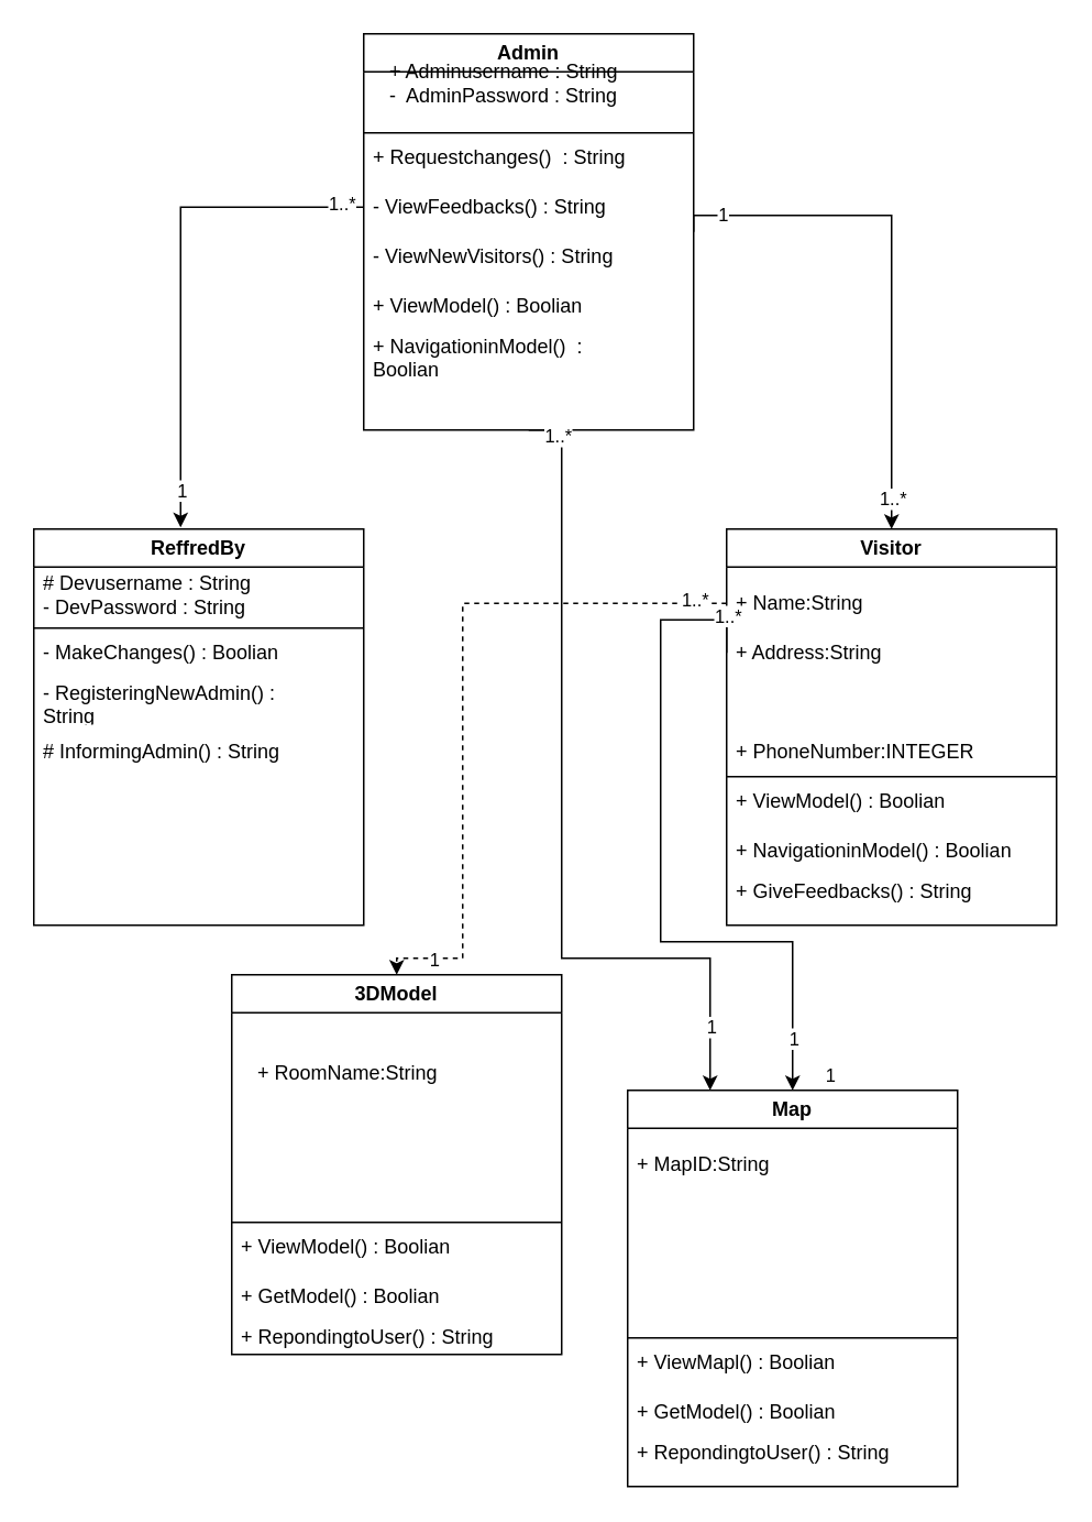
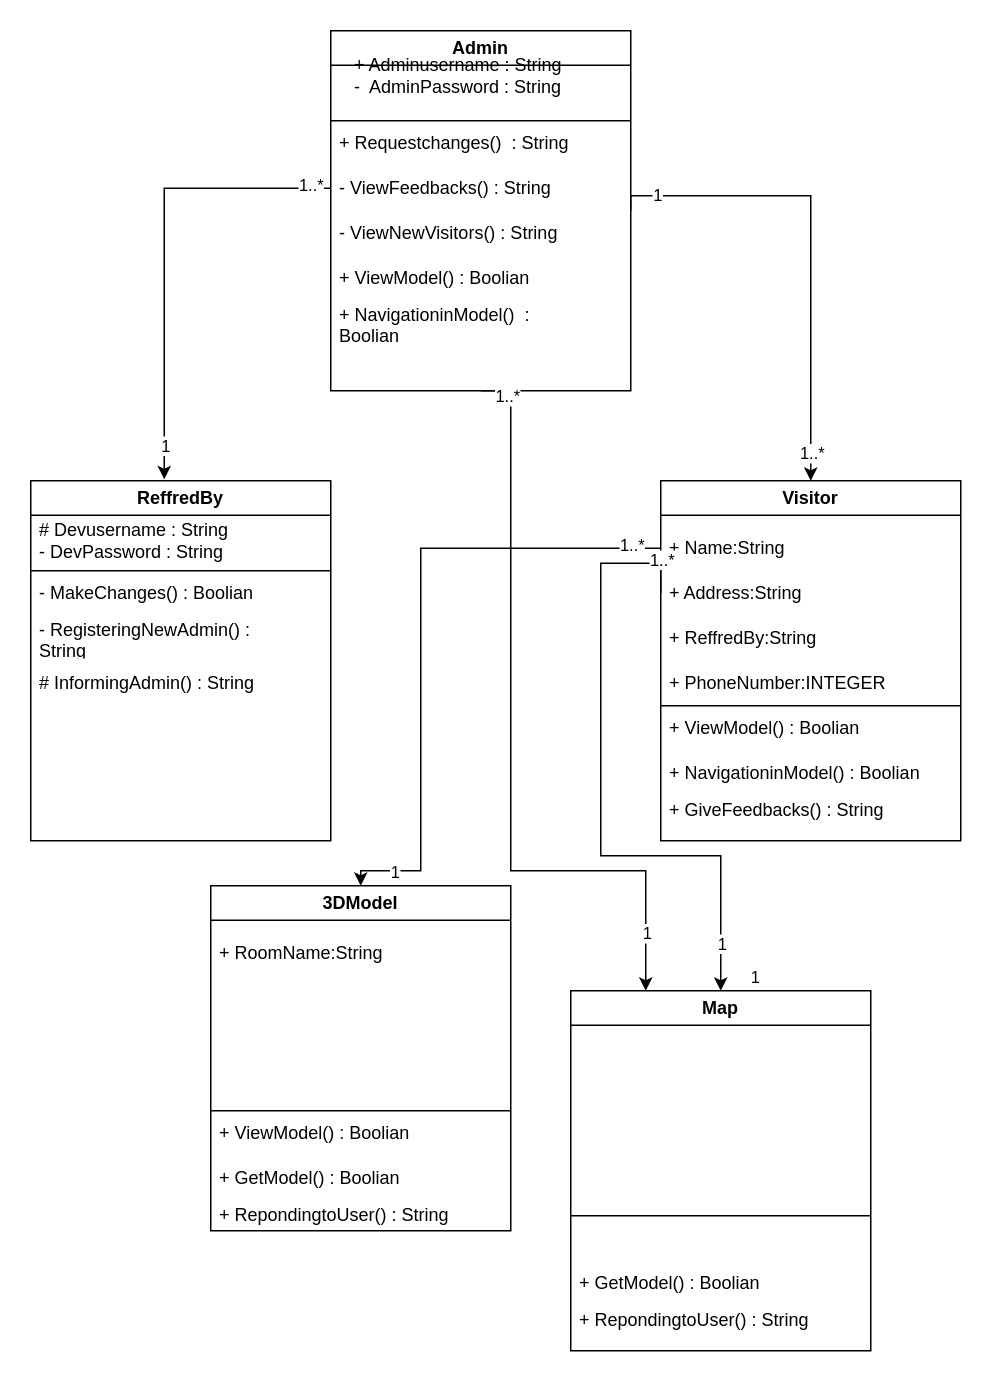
- <mxCell id="37" style="edgeStyle=orthogonalEdgeStyle;rounded=0;orthogonalLoop=1;jettySize=auto;html=1;exitX=0;exitY=0.5;exitDx=0;exitDy=0;entryX=0.5;entryY=0;entryDx=0;entryDy=0;dashed=1;" edge="1" parent="1" source="20" target="31"><mxGeometry relative="1" as="geometry"><mxPoint x="280" y="270" as="sourcePoint" /><mxPoint x="200" y="600" as="targetPoint" /><Array as="points"><mxPoint x="280" y="365" /><mxPoint x="280" y="580" /><mxPoint x="240" y="580" /></Array></mxGeometry></mxCell>
+ <mxCell id="37" style="edgeStyle=orthogonalEdgeStyle;rounded=0;orthogonalLoop=1;jettySize=auto;html=1;exitX=0;exitY=0.5;exitDx=0;exitDy=0;entryX=0.5;entryY=0;entryDx=0;entryDy=0;" edge="1" parent="1" source="20" target="31"><mxGeometry relative="1" as="geometry"><mxPoint x="280" y="270" as="sourcePoint" /><mxPoint x="200" y="600" as="targetPoint" /><Array as="points"><mxPoint x="280" y="365" /><mxPoint x="280" y="580" /><mxPoint x="240" y="580" /></Array></mxGeometry></mxCell>
+ <mxCell id="22" value="+ ReffredBy:String" style="text;strokeColor=none;fillColor=none;align=left;verticalAlign=middle;spacingLeft=4;spacingRight=4;overflow=hidden;points=[[0,0.5],[1,0.5]];portConstraint=eastwest;rotatable=0;whiteSpace=wrap;html=1;" parent="19" vertex="1"><mxGeometry y="90" width="180" height="30" as="geometry" /></mxCell>
- <mxCell id="32" value="+ RoomName:String" style="text;strokeColor=none;fillColor=none;align=left;verticalAlign=middle;spacingLeft=4;spacingRight=4;overflow=hidden;points=[[0,0.5],[1,0.5]];portConstraint=eastwest;rotatable=0;whiteSpace=wrap;html=1;" vertex="1" parent="31"><mxGeometry x="10" y="45" width="180" height="30" as="geometry" /></mxCell>
+ <mxCell id="32" value="+ RoomName:String" style="text;strokeColor=none;fillColor=none;align=left;verticalAlign=middle;spacingLeft=4;spacingRight=4;overflow=hidden;points=[[0,0.5],[1,0.5]];portConstraint=eastwest;rotatable=0;whiteSpace=wrap;html=1;" vertex="1" parent="31"><mxGeometry y="30" width="180" height="30" as="geometry" /></mxCell>
- <mxCell id="41" value="+ MapID:String" style="text;strokeColor=none;fillColor=none;align=left;verticalAlign=middle;spacingLeft=4;spacingRight=4;overflow=hidden;points=[[0,0.5],[1,0.5]];portConstraint=eastwest;rotatable=0;whiteSpace=wrap;html=1;" vertex="1" parent="40"><mxGeometry y="30" width="180" height="30" as="geometry" /></mxCell>
- <mxCell id="42" value="+ ViewMapl()&amp;nbsp;: Boolian" style="text;strokeColor=none;fillColor=none;align=left;verticalAlign=middle;spacingLeft=4;spacingRight=4;overflow=hidden;points=[[0,0.5],[1,0.5]];portConstraint=eastwest;rotatable=0;whiteSpace=wrap;html=1;" vertex="1" parent="40"><mxGeometry y="150" width="180" height="30" as="geometry" /></mxCell>
